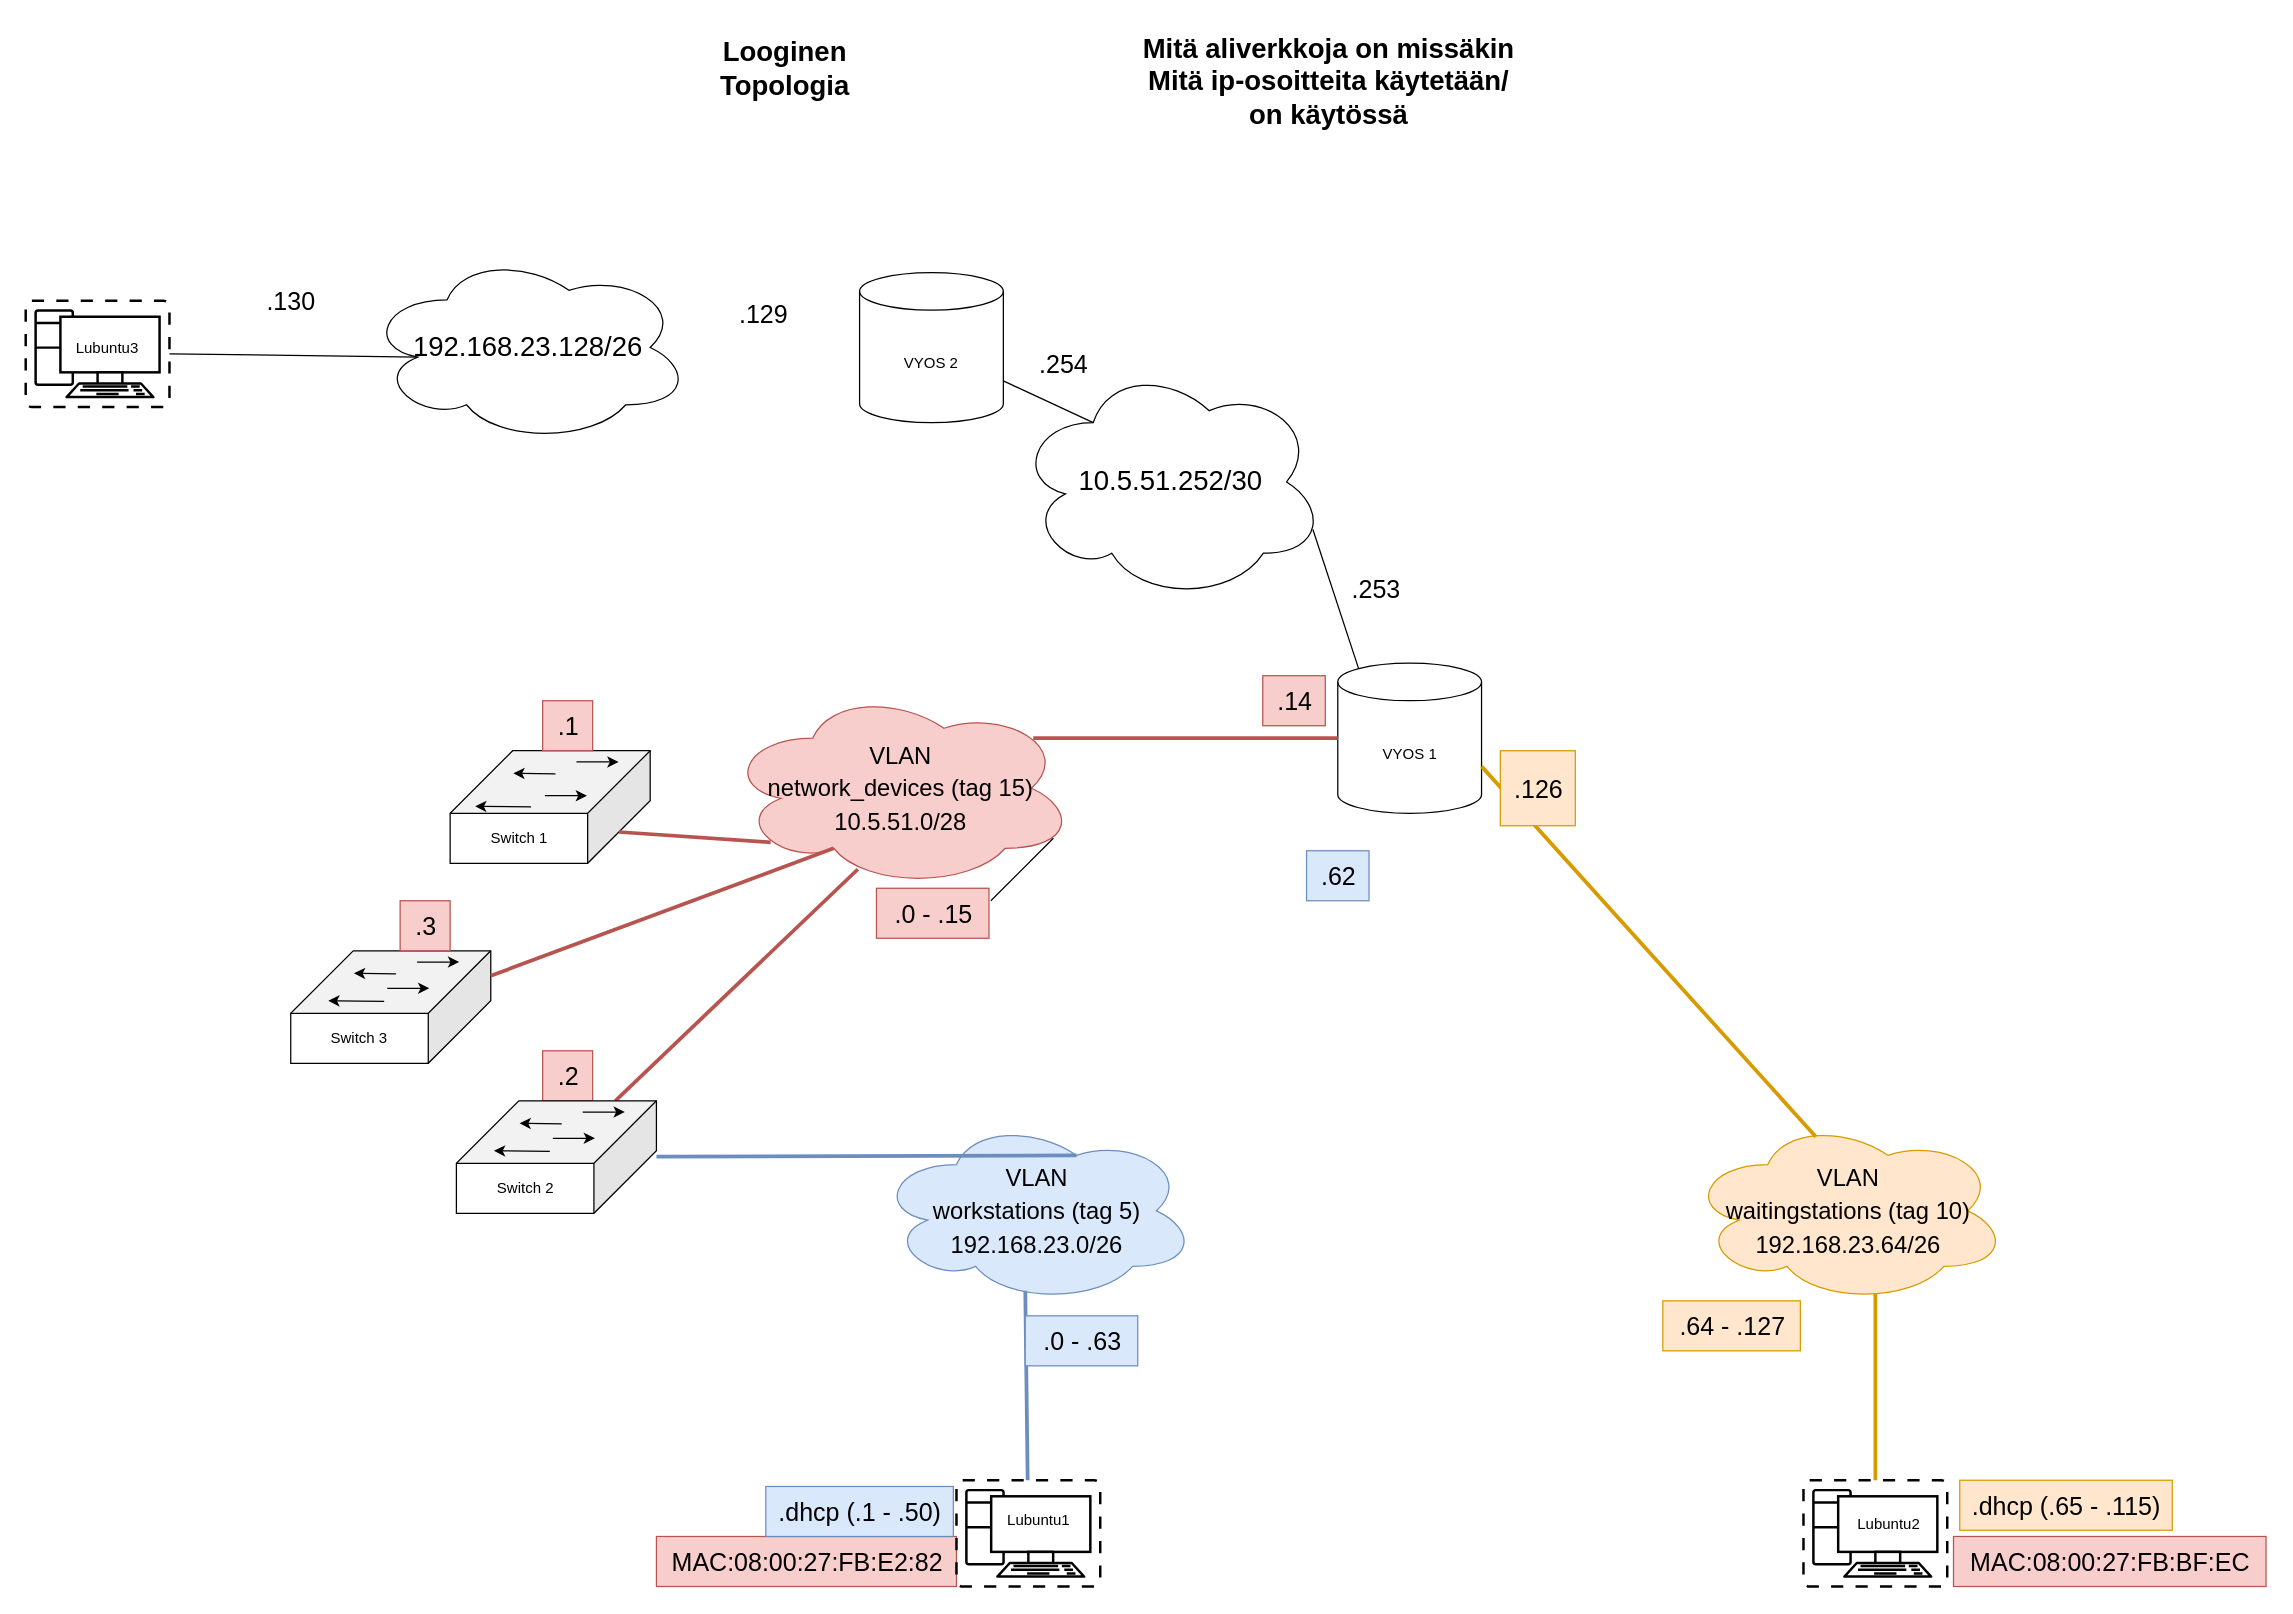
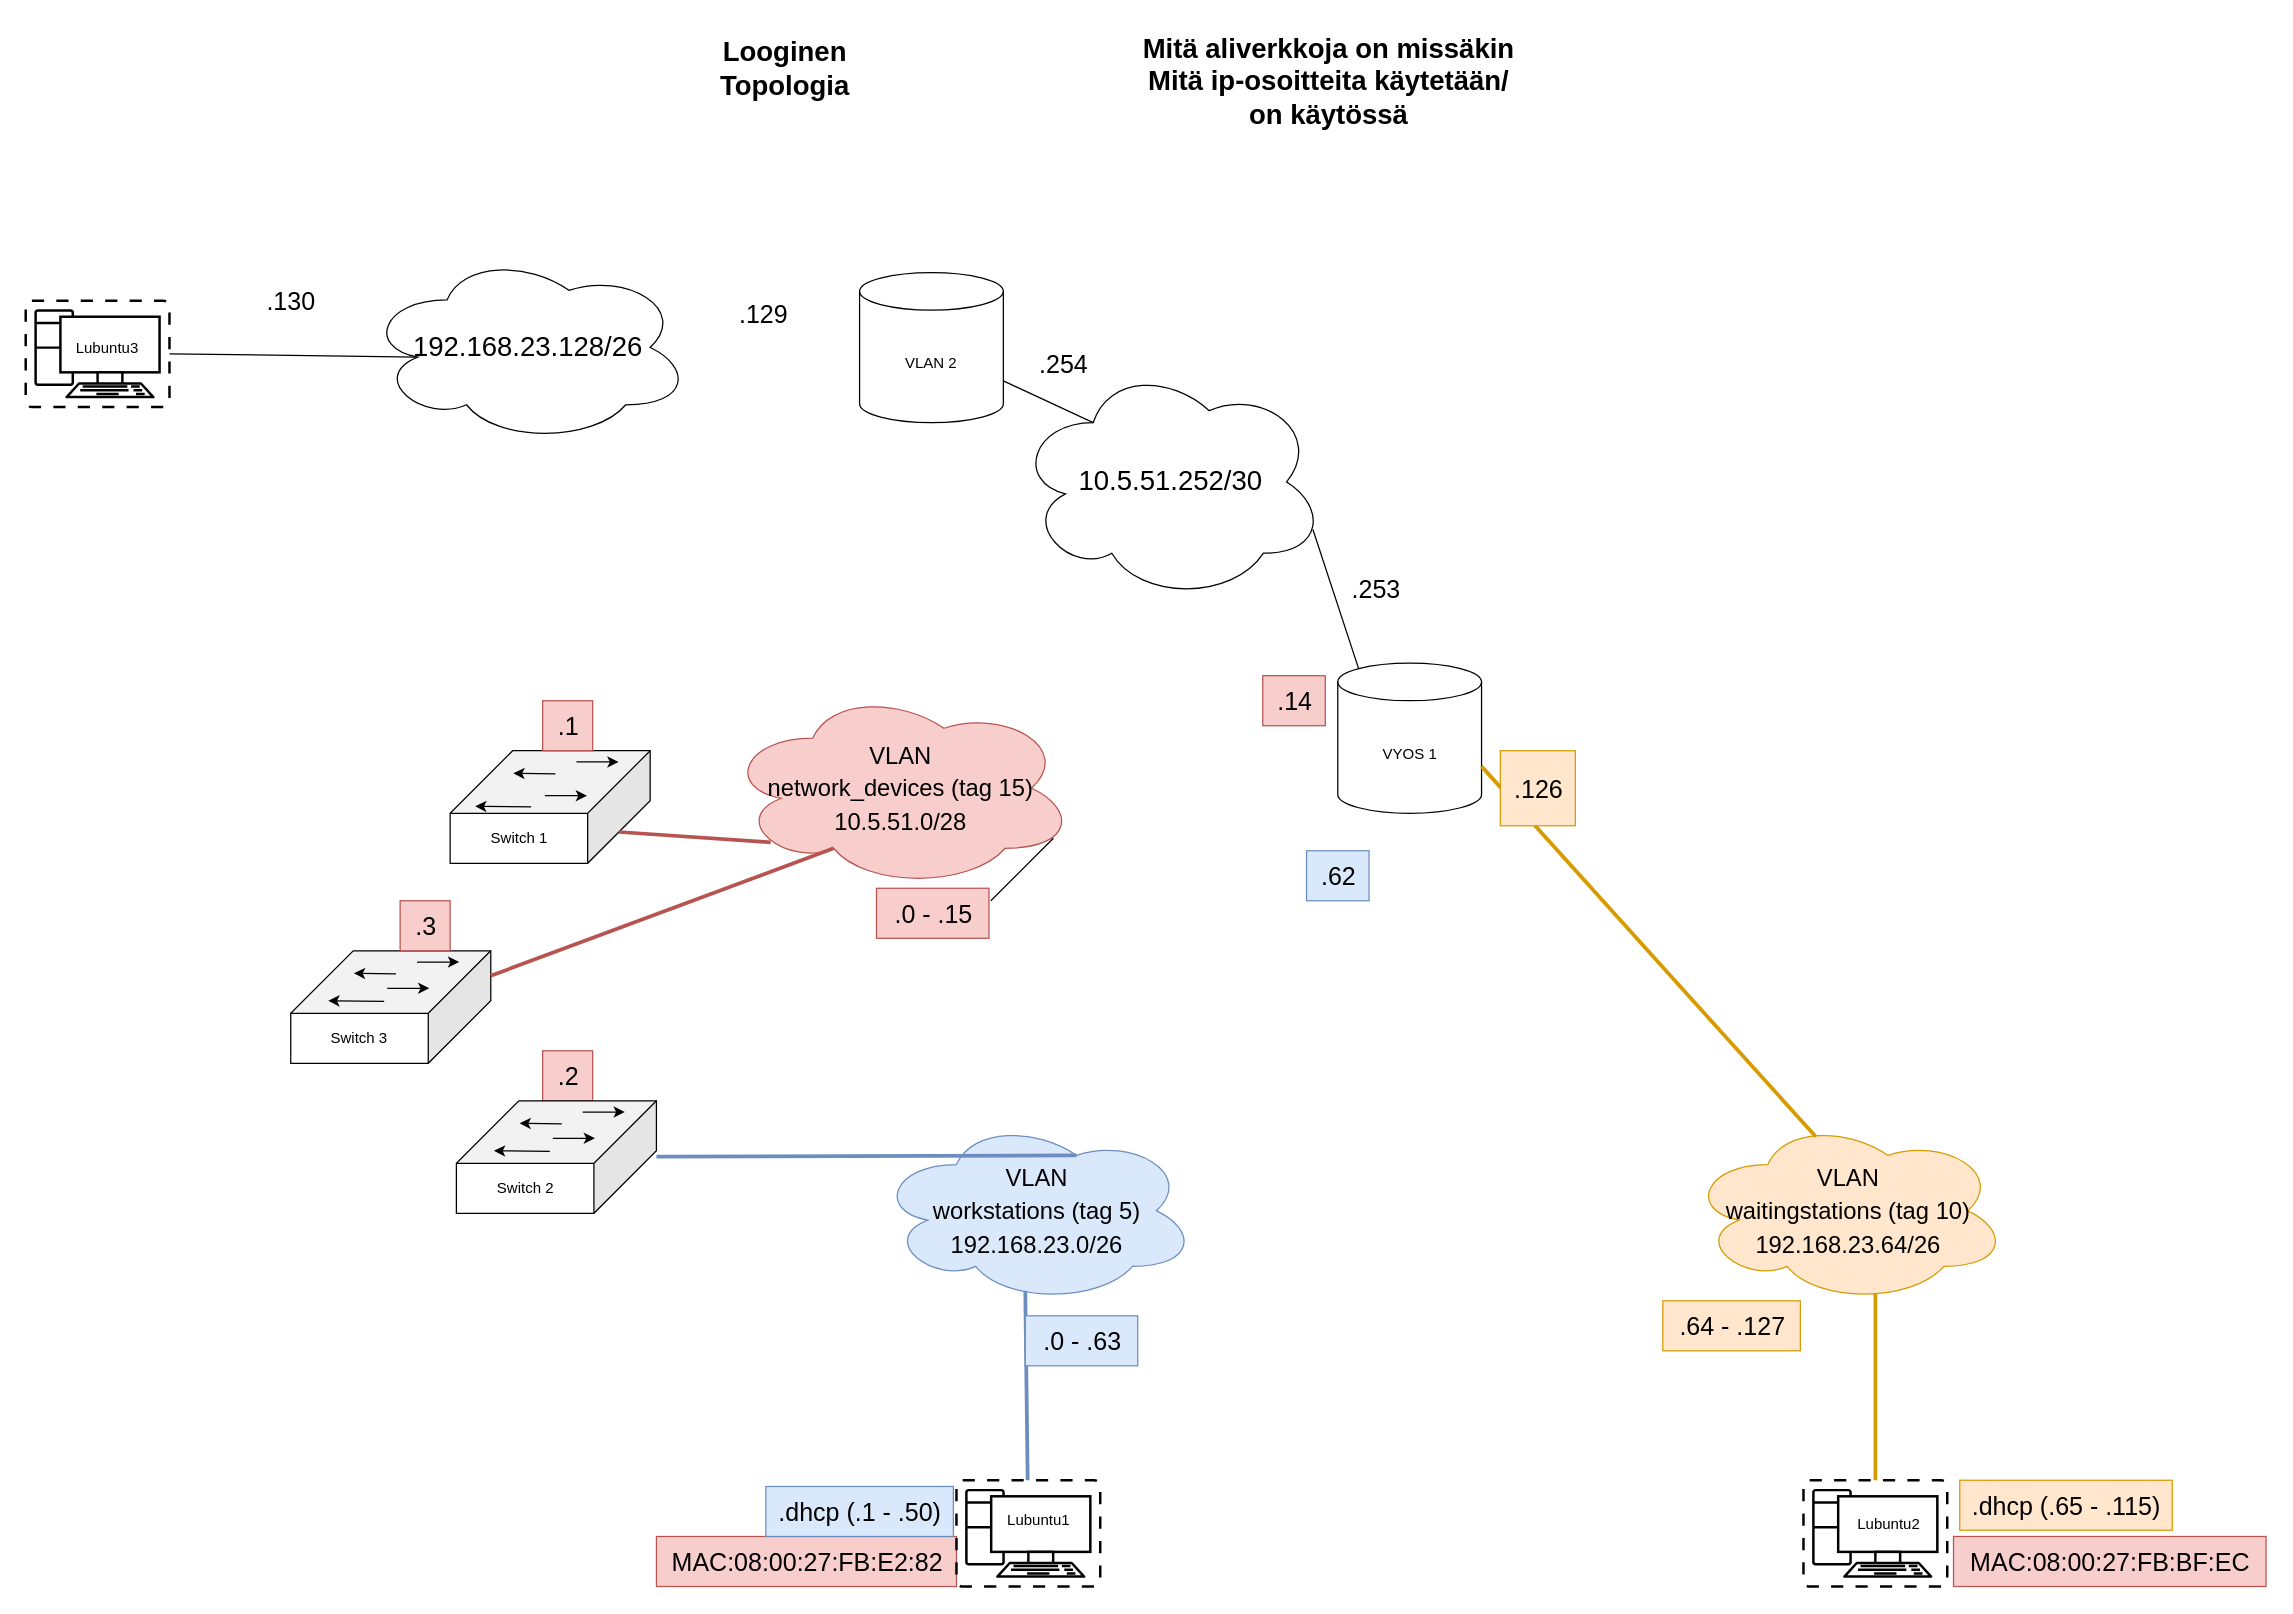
- <mxCell id="39" value="VYOS 2" style="shape=cylinder3;whiteSpace=wrap;html=1;boundedLbl=1;backgroundOutline=1;size=15;direction=east;flipH=0;flipV=0;" parent="1" vertex="1"><mxGeometry x="687" y="217.5" width="115" height="120" as="geometry" /></mxCell>
+ <mxCell id="39" value="VLAN 2" style="shape=cylinder3;whiteSpace=wrap;html=1;boundedLbl=1;backgroundOutline=1;size=15;direction=east;flipH=0;flipV=0;" parent="1" vertex="1"><mxGeometry x="687" y="217.5" width="115" height="120" as="geometry" /></mxCell>
- <mxCell id="29" value="" style="endArrow=none;html=1;labelBackgroundColor=none;fontColor=default;fillColor=#f8cecc;strokeColor=#b85450;strokeWidth=3;entryX=0.88;entryY=0.25;entryDx=0;entryDy=0;entryPerimeter=0;" parent="1" source="8" target="27" edge="1"><mxGeometry x="1" y="309" width="50" height="50" relative="1" as="geometry"><mxPoint x="1045.62" y="616.2" as="sourcePoint" /><mxPoint x="839.5" y="709.996" as="targetPoint" /><mxPoint y="-11" as="offset" /></mxGeometry></mxCell>
- <mxCell id="26" value="" style="endArrow=none;html=1;labelBackgroundColor=none;fontColor=default;fillColor=#f8cecc;strokeColor=#b85450;strokeWidth=3;exitX=0.379;exitY=0.905;exitDx=0;exitDy=0;exitPerimeter=0;" parent="1" source="27" target="53" edge="1"><mxGeometry x="1" y="309" width="50" height="50" relative="1" as="geometry"><mxPoint x="1199.72" y="1008.864" as="sourcePoint" /><mxPoint x="1361.003" y="910.002" as="targetPoint" /><mxPoint y="-11" as="offset" /></mxGeometry></mxCell>
